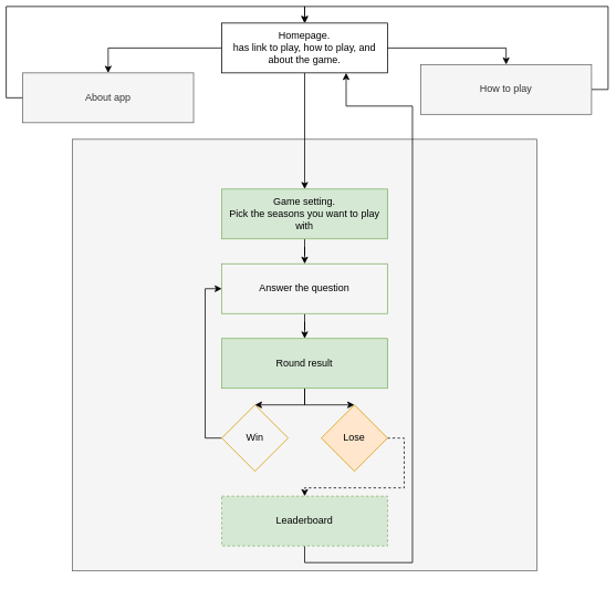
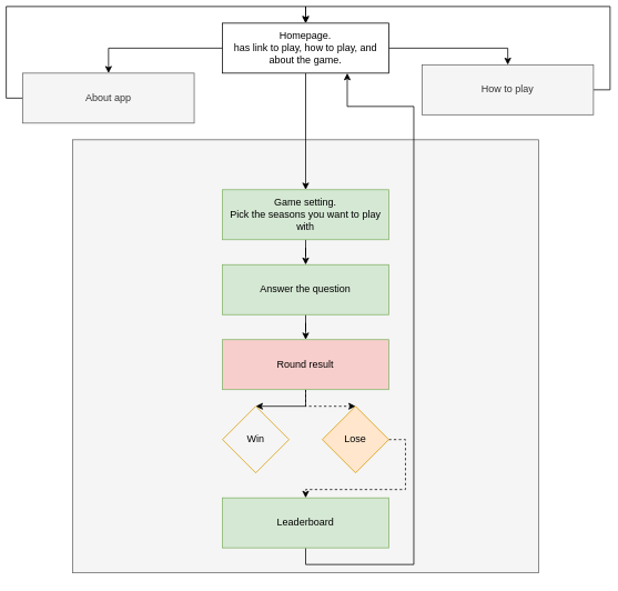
- <mxCell id="17" value="Answer the question" style="rounded=0;whiteSpace=wrap;html=1;fillColor=#f5f5f5;strokeColor=#82b366;" vertex="1" parent="1"><mxGeometry x="260" y="310" width="200" height="60" as="geometry" /></mxCell>
+ <mxCell id="17" value="Answer the question" style="rounded=0;whiteSpace=wrap;html=1;fillColor=#d5e8d4;strokeColor=#82b366;" vertex="1" parent="1"><mxGeometry x="260" y="310" width="200" height="60" as="geometry" /></mxCell>
- <mxCell id="20" value="Round result" style="rounded=0;whiteSpace=wrap;html=1;fillColor=#d5e8d4;strokeColor=#82b366;" vertex="1" parent="1"><mxGeometry x="260" y="400" width="200" height="60" as="geometry" /></mxCell>
+ <mxCell id="20" value="Round result" style="rounded=0;whiteSpace=wrap;html=1;fillColor=#f8cecc;strokeColor=#82b366;" vertex="1" parent="1"><mxGeometry x="260" y="400" width="200" height="60" as="geometry" /></mxCell>
- <mxCell id="21" style="edgeStyle=orthogonalEdgeStyle;rounded=0;orthogonalLoop=1;jettySize=auto;html=1;entryX=0;entryY=0.5;entryDx=0;entryDy=0;exitX=0;exitY=0.5;exitDx=0;exitDy=0;" edge="1" parent="1" source="22" target="17"><mxGeometry relative="1" as="geometry" /></mxCell>
- <mxCell id="19" style="edgeStyle=orthogonalEdgeStyle;rounded=0;orthogonalLoop=1;jettySize=auto;html=1;exitX=0.5;exitY=1;exitDx=0;exitDy=0;" edge="1" parent="1" source="20" target="23"><mxGeometry relative="1" as="geometry" /></mxCell>
+ <mxCell id="19" style="edgeStyle=orthogonalEdgeStyle;rounded=0;orthogonalLoop=1;jettySize=auto;html=1;exitX=0.5;exitY=1;exitDx=0;exitDy=0;dashed=1;" edge="1" parent="1" source="20" target="23"><mxGeometry relative="1" as="geometry" /></mxCell>
- <mxCell id="14" value="Leaderboard" style="rounded=0;whiteSpace=wrap;html=1;fillColor=#d5e8d4;strokeColor=#82b366;dashed=1;" vertex="1" parent="1"><mxGeometry x="260" y="590" width="200" height="60" as="geometry" /></mxCell>
+ <mxCell id="14" value="Leaderboard" style="rounded=0;whiteSpace=wrap;html=1;fillColor=#d5e8d4;strokeColor=#82b366;" vertex="1" parent="1"><mxGeometry x="260" y="590" width="200" height="60" as="geometry" /></mxCell>
